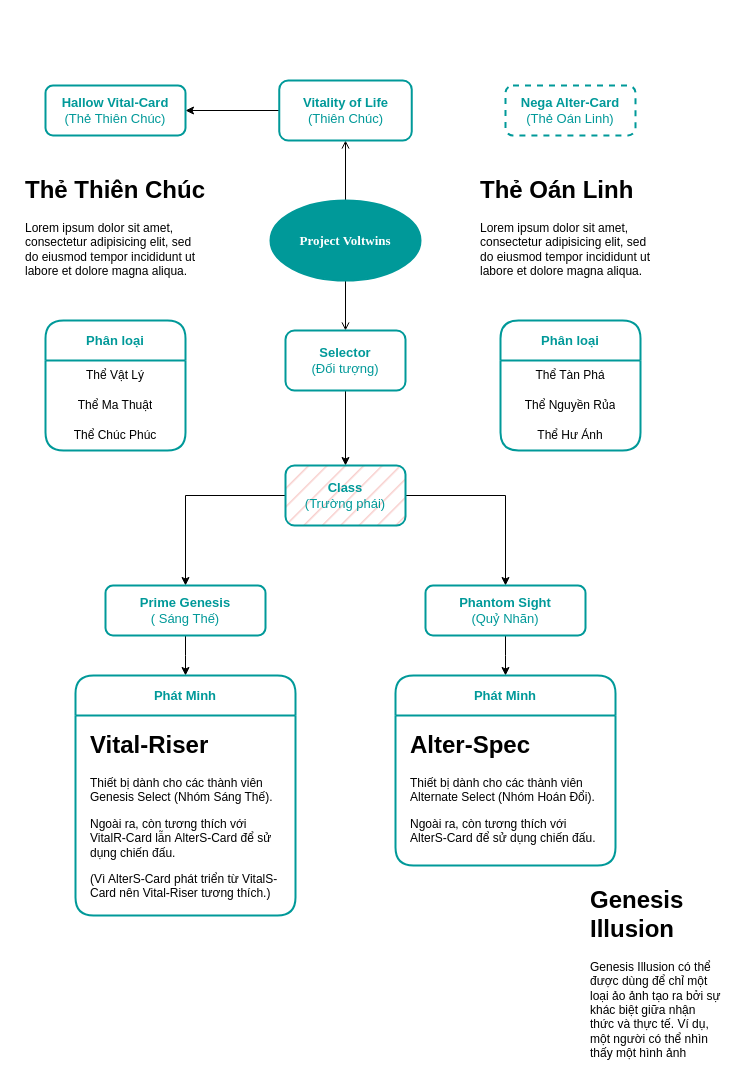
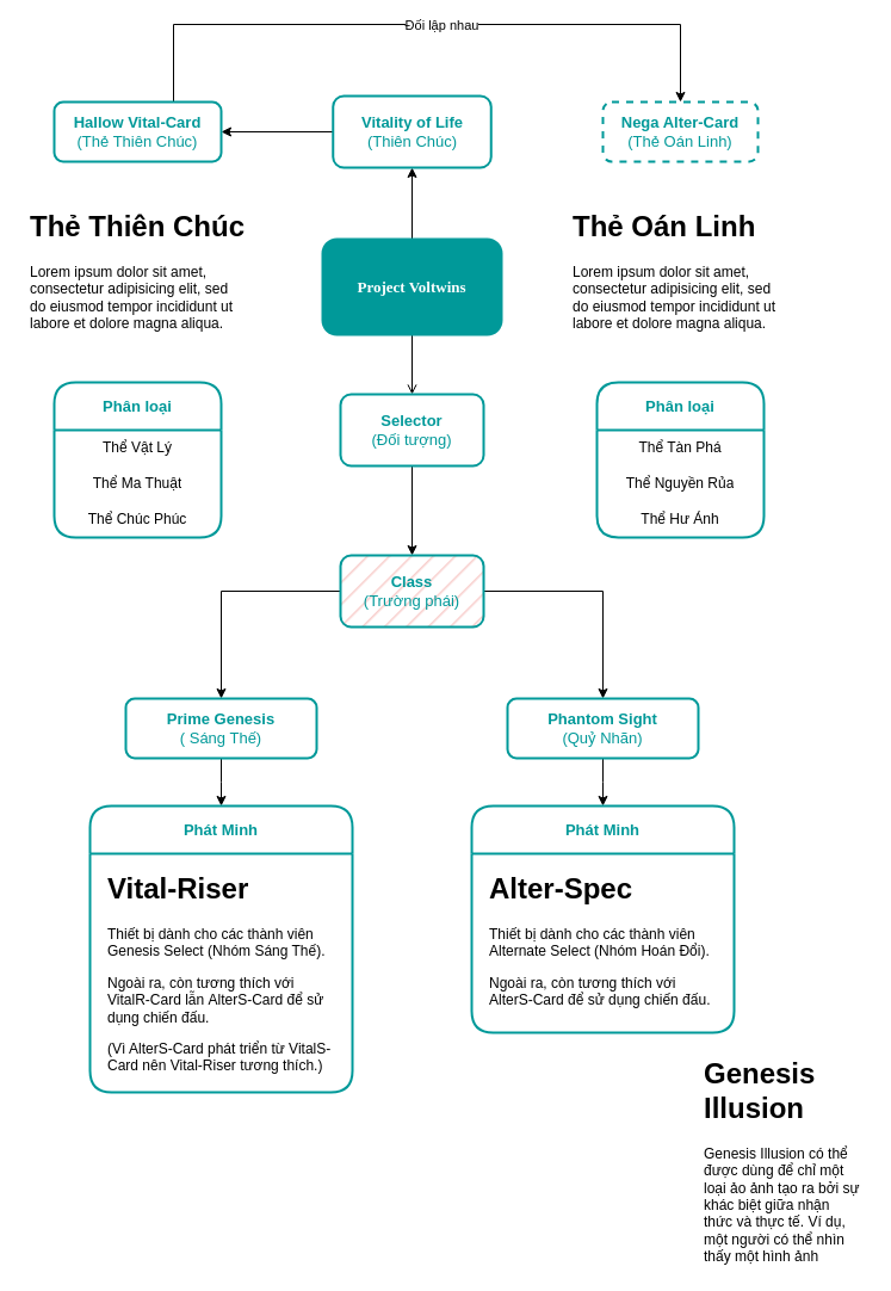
+ <mxCell id="20" style="edgeStyle=orthogonalEdgeStyle;rounded=0;orthogonalLoop=1;jettySize=auto;html=1;exitX=0.5;exitY=0;exitDx=0;exitDy=0;entryX=0.5;entryY=0;entryDx=0;entryDy=0;" parent="1" source="22" target="23" edge="1"><mxGeometry relative="1" as="geometry"><Array as="points"><mxPoint x="145" y="20" /><mxPoint x="570" y="20" /></Array></mxGeometry></mxCell>
+ <mxCell id="21" value="Đối lập nhau" style="edgeLabel;html=1;align=center;verticalAlign=middle;resizable=0;points=[];" parent="20" vertex="1" connectable="0"><mxGeometry x="0.089" relative="1" as="geometry"><mxPoint as="offset" /></mxGeometry></mxCell>
- <mxCell id="3" style="edgeStyle=orthogonalEdgeStyle;rounded=0;orthogonalLoop=1;jettySize=auto;html=1;entryX=0.5;entryY=1;entryDx=0;entryDy=0;fontFamily=Helvetica;fontSize=12;fontColor=default;endArrow=open;" parent="1" source="4" target="19" edge="1"><mxGeometry relative="1" as="geometry" /></mxCell>
+ <mxCell id="3" style="edgeStyle=orthogonalEdgeStyle;rounded=0;orthogonalLoop=1;jettySize=auto;html=1;entryX=0.5;entryY=1;entryDx=0;entryDy=0;fontFamily=Helvetica;fontSize=12;fontColor=default;" parent="1" source="4" target="19" edge="1"><mxGeometry relative="1" as="geometry" /></mxCell>
- <mxCell id="4" value="Project Voltwins" style="ellipse;whiteSpace=wrap;html=1;strokeWidth=2;fontFamily=Verdana;fontSize=13;fontStyle=1;fontColor=#FFFFFF;strokeColor=#009999;fillStyle=auto;fillColor=#009999;" parent="1" vertex="1"><mxGeometry x="270" y="200" width="150" height="80" as="geometry" /></mxCell>
+ <mxCell id="4" value="Project Voltwins" style="rounded=1;whiteSpace=wrap;html=1;strokeWidth=2;fontFamily=Verdana;fontSize=13;fontStyle=1;fontColor=#FFFFFF;strokeColor=#009999;fillStyle=auto;fillColor=#009999;" parent="1" vertex="1"><mxGeometry x="270" y="200" width="150" height="80" as="geometry" /></mxCell>
